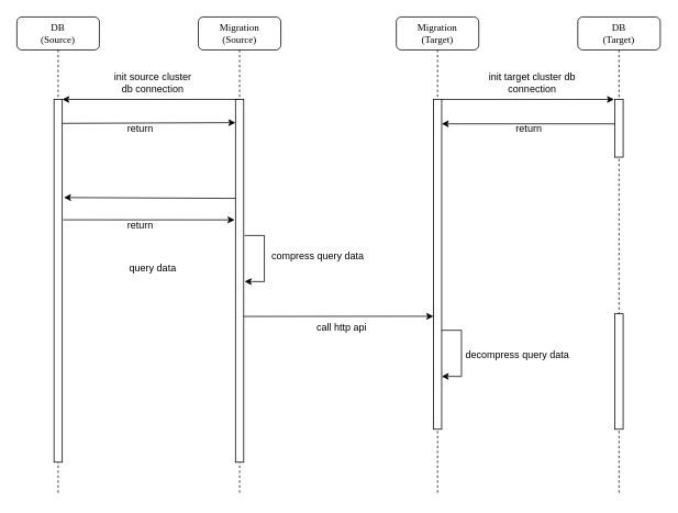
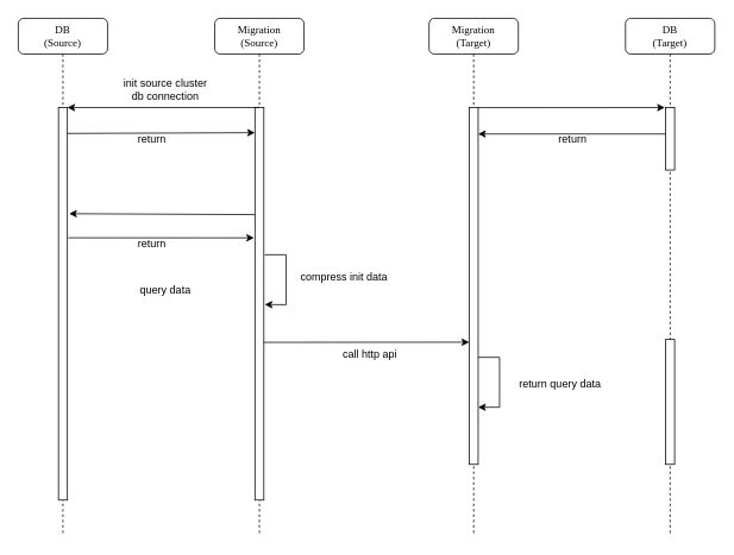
- <mxCell id="16" value="init target cluster db connection" style="text;html=1;strokeColor=none;fillColor=none;align=center;verticalAlign=middle;whiteSpace=wrap;rounded=0;" vertex="1" parent="1"><mxGeometry x="590" y="90" width="110" height="20" as="geometry" /></mxCell>
- <mxCell id="24" value="compress query data" style="text;html=1;strokeColor=none;fillColor=none;align=center;verticalAlign=middle;whiteSpace=wrap;rounded=0;" vertex="1" parent="1"><mxGeometry x="320" y="300" width="130" height="20" as="geometry" /></mxCell>
+ <mxCell id="24" value="compress init data" style="text;html=1;strokeColor=none;fillColor=none;align=center;verticalAlign=middle;whiteSpace=wrap;rounded=0;" vertex="1" parent="1"><mxGeometry x="320" y="300" width="130" height="20" as="geometry" /></mxCell>
- <mxCell id="28" value="decompress query data" style="text;html=1;strokeColor=none;fillColor=none;align=center;verticalAlign=middle;whiteSpace=wrap;rounded=0;" vertex="1" parent="1"><mxGeometry x="562" y="420" width="130" height="20" as="geometry" /></mxCell>
+ <mxCell id="28" value="return query data" style="text;html=1;strokeColor=none;fillColor=none;align=center;verticalAlign=middle;whiteSpace=wrap;rounded=0;" vertex="1" parent="1"><mxGeometry x="562" y="420" width="130" height="20" as="geometry" /></mxCell>
